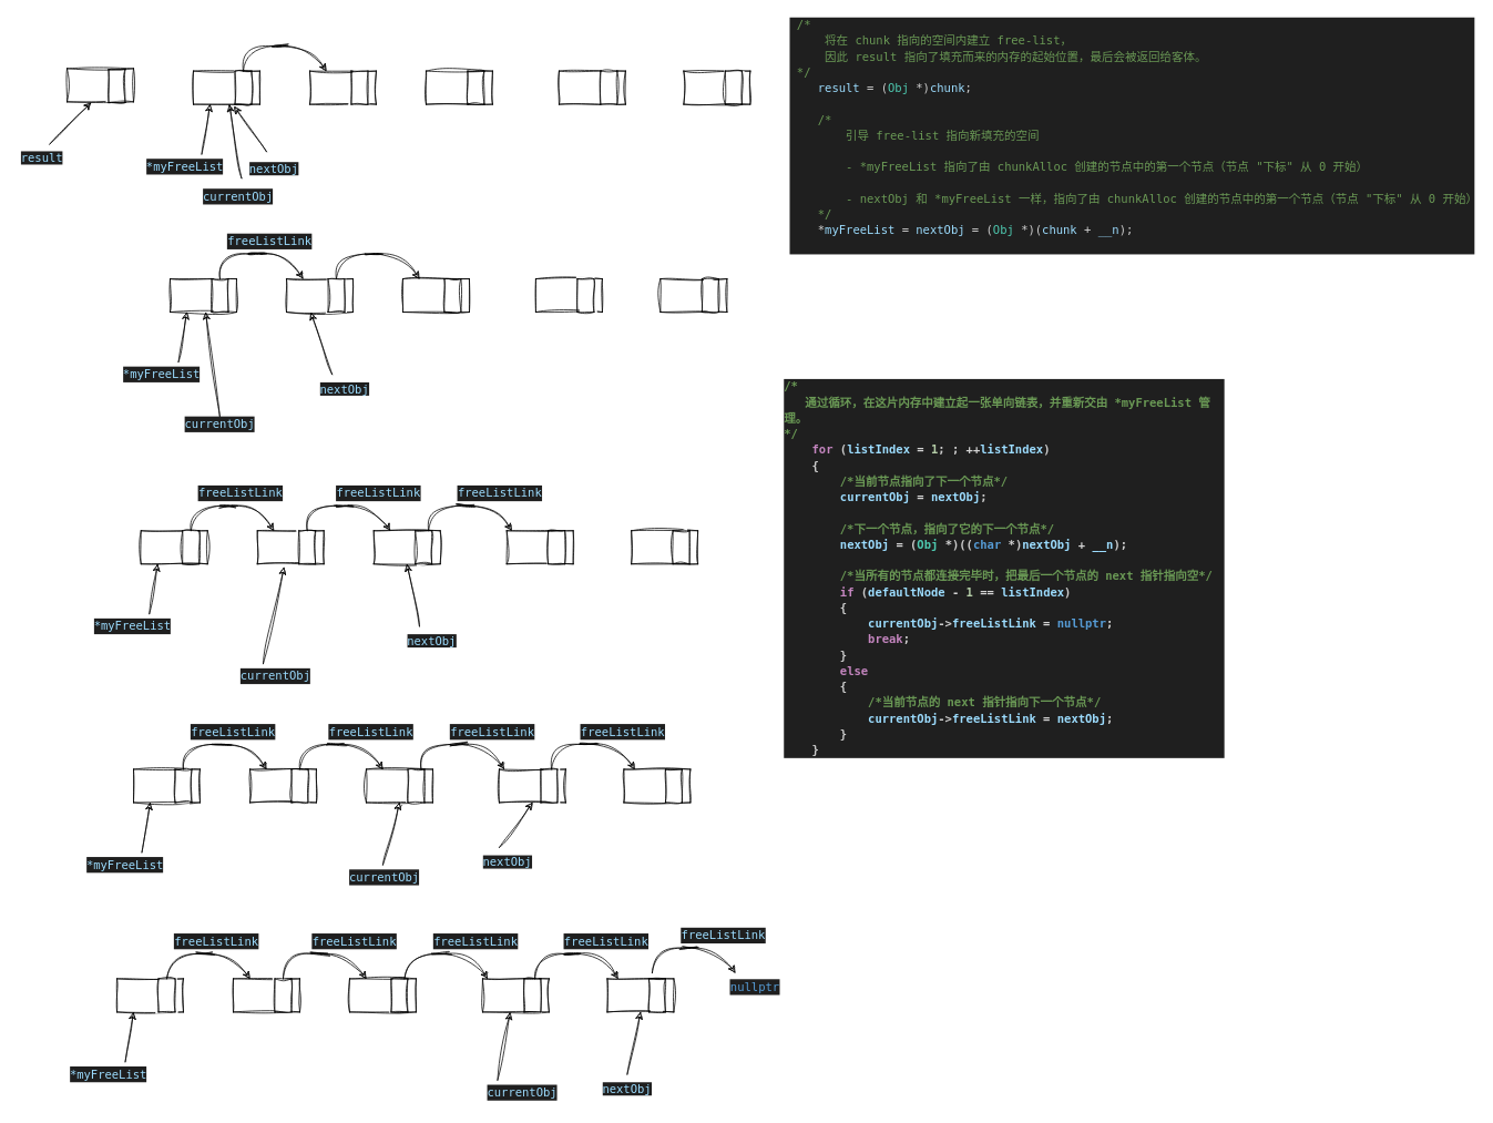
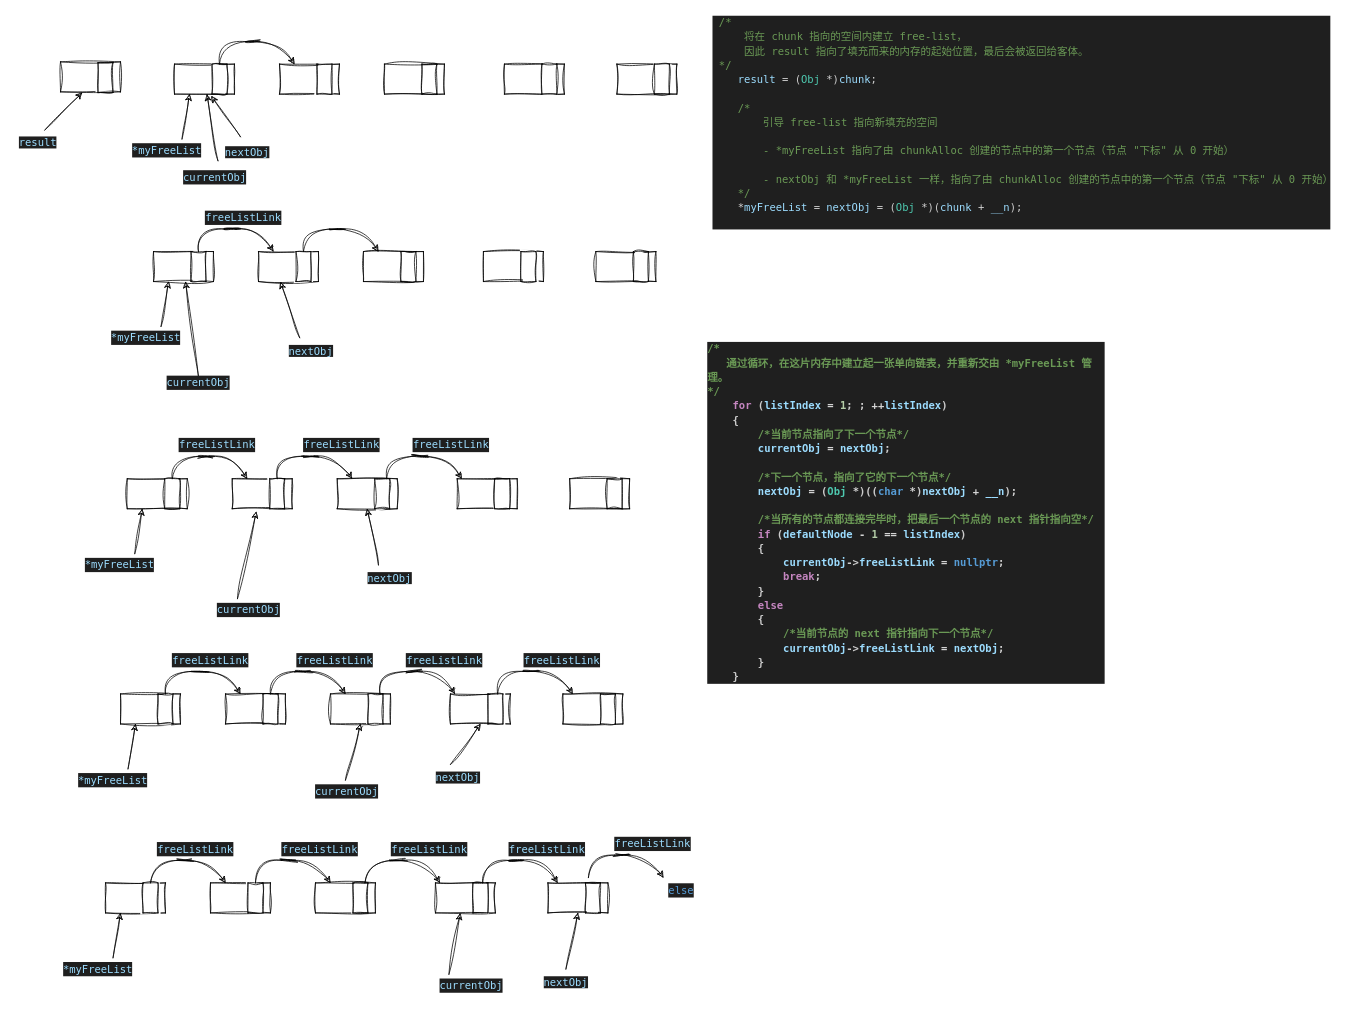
- <mxCell id="15" value="&lt;div style=&quot;color: rgb(204, 204, 204); background-color: rgb(31, 31, 31); font-family: Consolas, 微软雅黑, monospace, Consolas, &amp;quot;Courier New&amp;quot;, monospace; font-size: 14px; line-height: 19px;&quot;&gt;&lt;span style=&quot;color: #569cd6;&quot;&gt;nullptr&lt;/span&gt;&lt;/div&gt;" style="text;html=1;strokeColor=none;fillColor=none;align=center;verticalAlign=middle;whiteSpace=wrap;rounded=0;sketch=1;curveFitting=1;jiggle=2;" vertex="1" parent="1"><mxGeometry x="868" y="1167" width="80" height="40" as="geometry" /></mxCell>
+ <mxCell id="15" value="&lt;div style=&quot;color: rgb(204, 204, 204); background-color: rgb(31, 31, 31); font-family: Consolas, 微软雅黑, monospace, Consolas, &amp;quot;Courier New&amp;quot;, monospace; font-size: 14px; line-height: 19px;&quot;&gt;&lt;span style=&quot;color: #569cd6;&quot;&gt;else&lt;/span&gt;&lt;/div&gt;" style="text;html=1;strokeColor=none;fillColor=none;align=center;verticalAlign=middle;whiteSpace=wrap;rounded=0;sketch=1;curveFitting=1;jiggle=2;" vertex="1" parent="1"><mxGeometry x="868" y="1167" width="80" height="40" as="geometry" /></mxCell>
